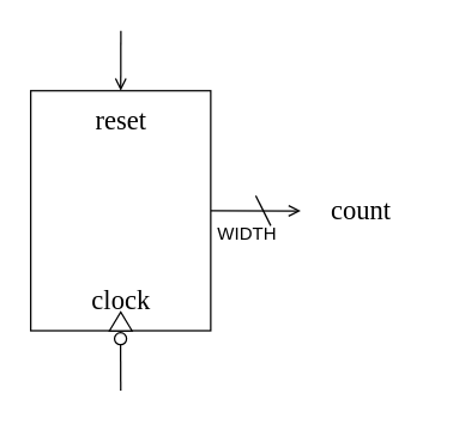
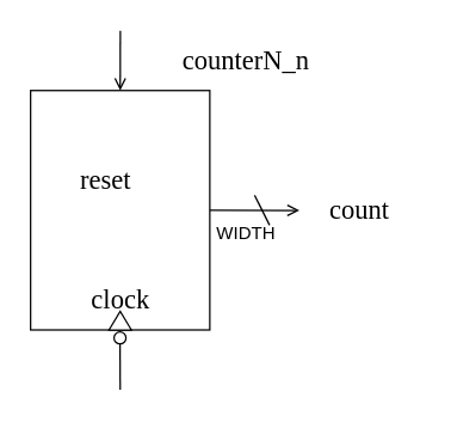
+ <mxCell id="8" value="&lt;font face=&quot;Lucida Console&quot;&gt;counterN_n&lt;/font&gt;" style="text;html=1;align=center;verticalAlign=middle;resizable=0;points=[];autosize=1;strokeColor=none;fillColor=none;fontSize=18;" vertex="1" parent="1"><mxGeometry x="99" y="20" width="130" height="40" as="geometry" /></mxCell>
- <mxCell id="12" value="&lt;font&gt;reset&lt;/font&gt;" style="text;html=1;align=center;verticalAlign=middle;resizable=0;points=[];autosize=1;strokeColor=none;fillColor=none;fontSize=18;fontFamily=Lucida Console;" vertex="1" parent="1"><mxGeometry x="40" y="60" width="80" height="40" as="geometry" /></mxCell>
+ <mxCell id="12" value="&lt;font&gt;reset&lt;/font&gt;" style="text;html=1;align=center;verticalAlign=middle;resizable=0;points=[];autosize=1;strokeColor=none;fillColor=none;fontSize=18;fontFamily=Lucida Console;" vertex="1" parent="1"><mxGeometry x="30" y="100" width="80" height="40" as="geometry" /></mxCell>
